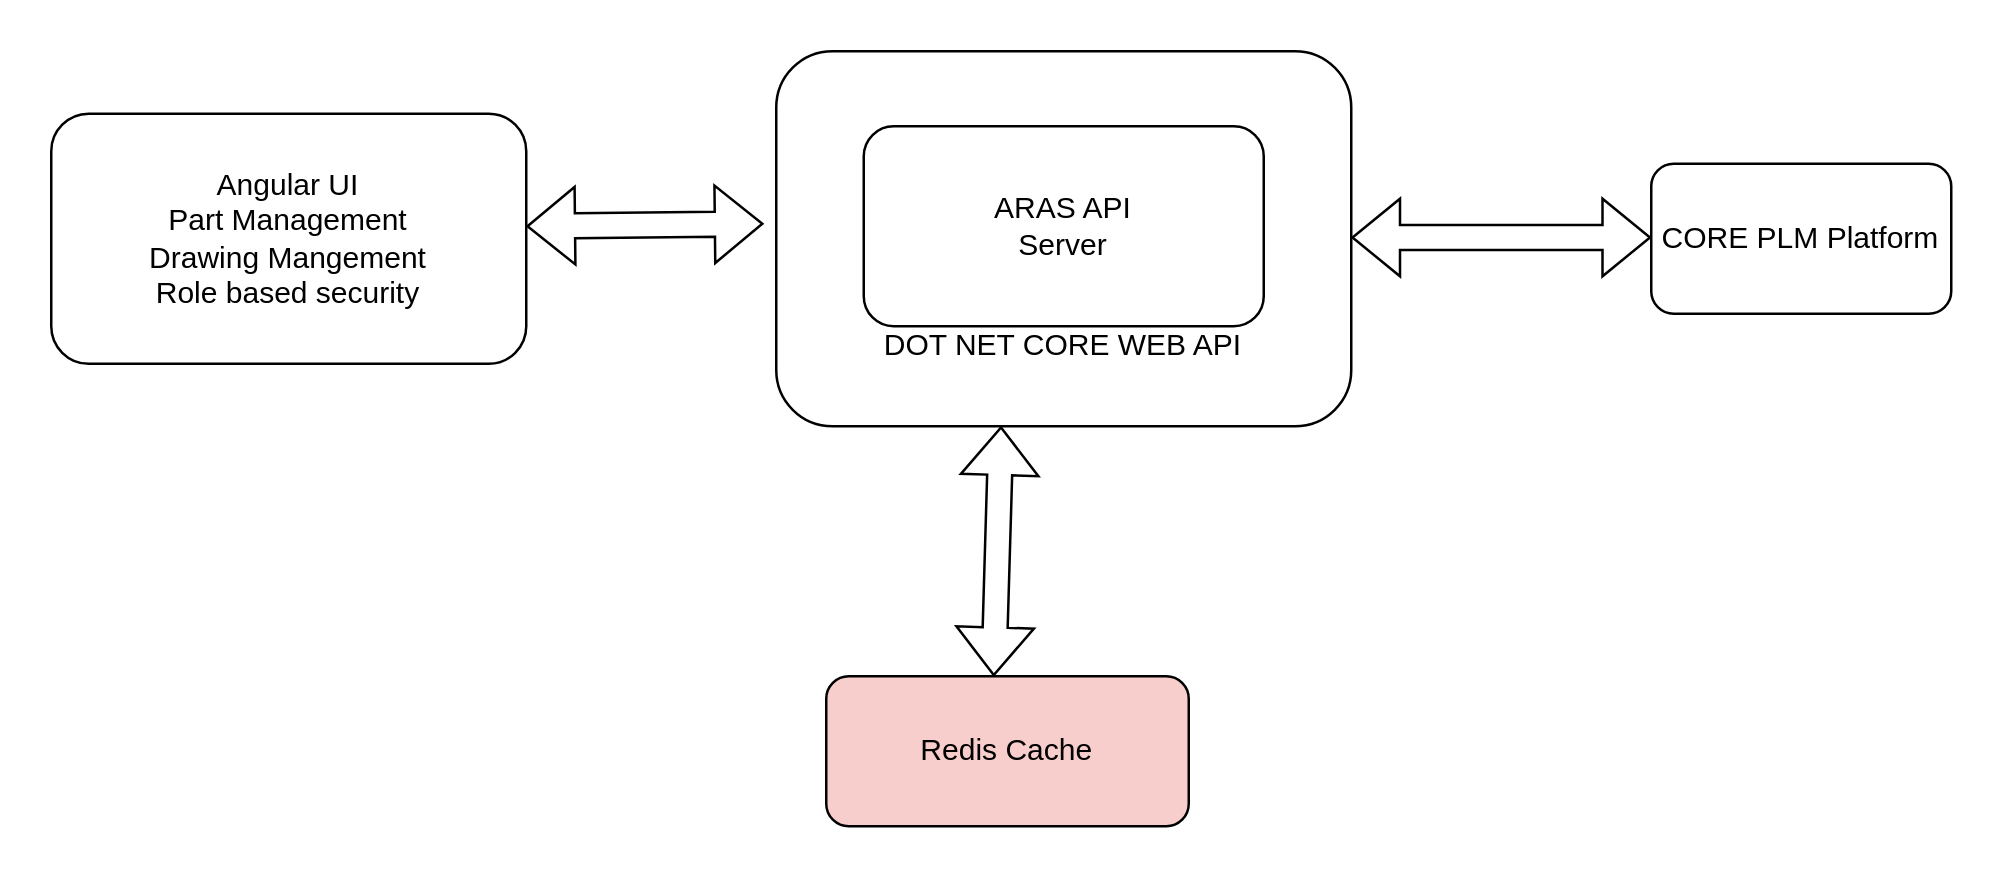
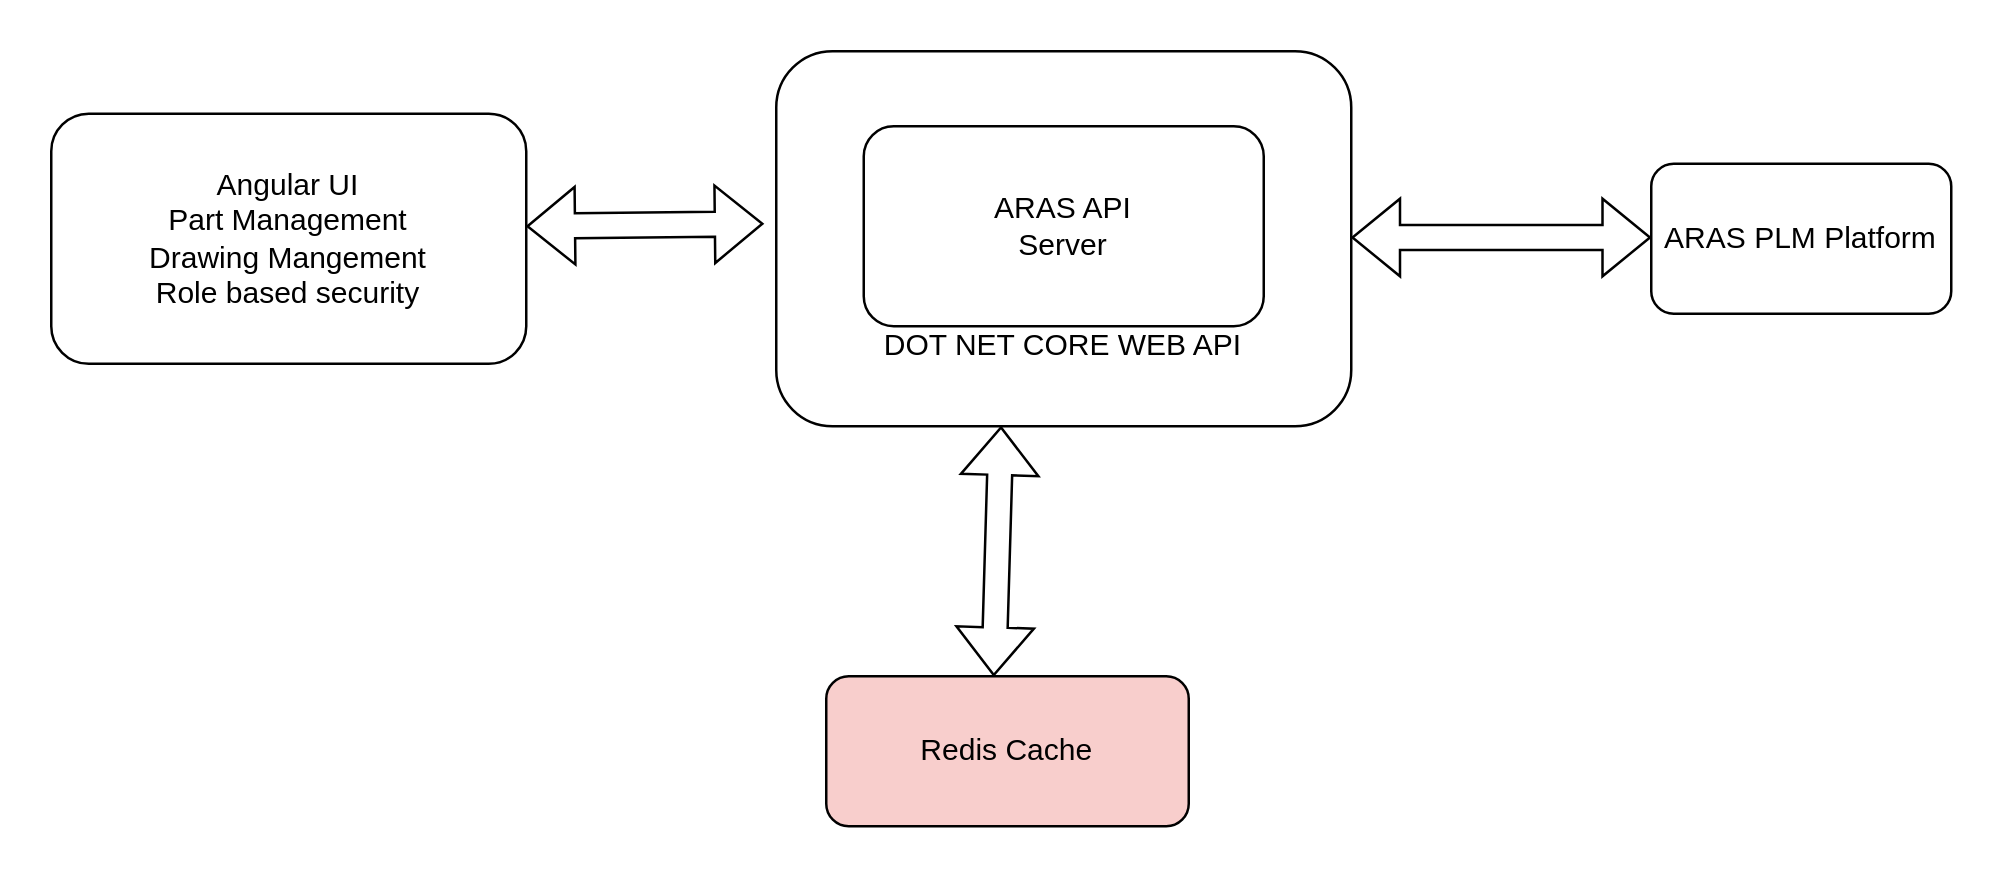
- <mxCell id="5" value="CORE PLM Platform" style="rounded=1;whiteSpace=wrap;html=1;" vertex="1" parent="1"><mxGeometry x="660" y="65" width="120" height="60" as="geometry" /></mxCell>
+ <mxCell id="5" value="ARAS PLM Platform" style="rounded=1;whiteSpace=wrap;html=1;" vertex="1" parent="1"><mxGeometry x="660" y="65" width="120" height="60" as="geometry" /></mxCell>
